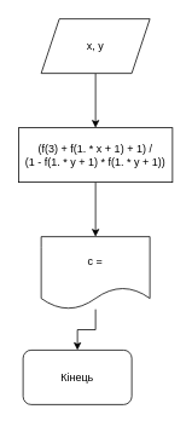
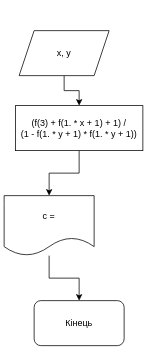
- <mxCell id="3" value="x, y" style="shape=parallelogram;perimeter=parallelogramPerimeter;whiteSpace=wrap;html=1;fixedSize=1;" vertex="1" parent="1"><mxGeometry x="45" y="20" width="120" height="60" as="geometry" /></mxCell>
+ <mxCell id="3" value="x, y" style="shape=parallelogram;perimeter=parallelogramPerimeter;whiteSpace=wrap;html=1;fixedSize=1;" vertex="1" parent="1"><mxGeometry x="25" y="40" width="120" height="60" as="geometry" /></mxCell>
- <mxCell id="7" value="c =" style="shape=document;whiteSpace=wrap;html=1;boundedLbl=1;" vertex="1" parent="1"><mxGeometry x="45" y="260" width="120" height="80" as="geometry" /></mxCell>
+ <mxCell id="7" value="c =" style="shape=document;whiteSpace=wrap;html=1;boundedLbl=1;" vertex="1" parent="1"><mxGeometry x="5" y="260" width="120" height="80" as="geometry" /></mxCell>
- <mxCell id="8" value="Кінець" style="rounded=1;whiteSpace=wrap;html=1;" vertex="1" parent="1"><mxGeometry x="25" y="385" width="120" height="60" as="geometry" /></mxCell>
+ <mxCell id="8" value="Кінець" style="rounded=1;whiteSpace=wrap;html=1;" vertex="1" parent="1"><mxGeometry x="45" y="400" width="120" height="60" as="geometry" /></mxCell>
